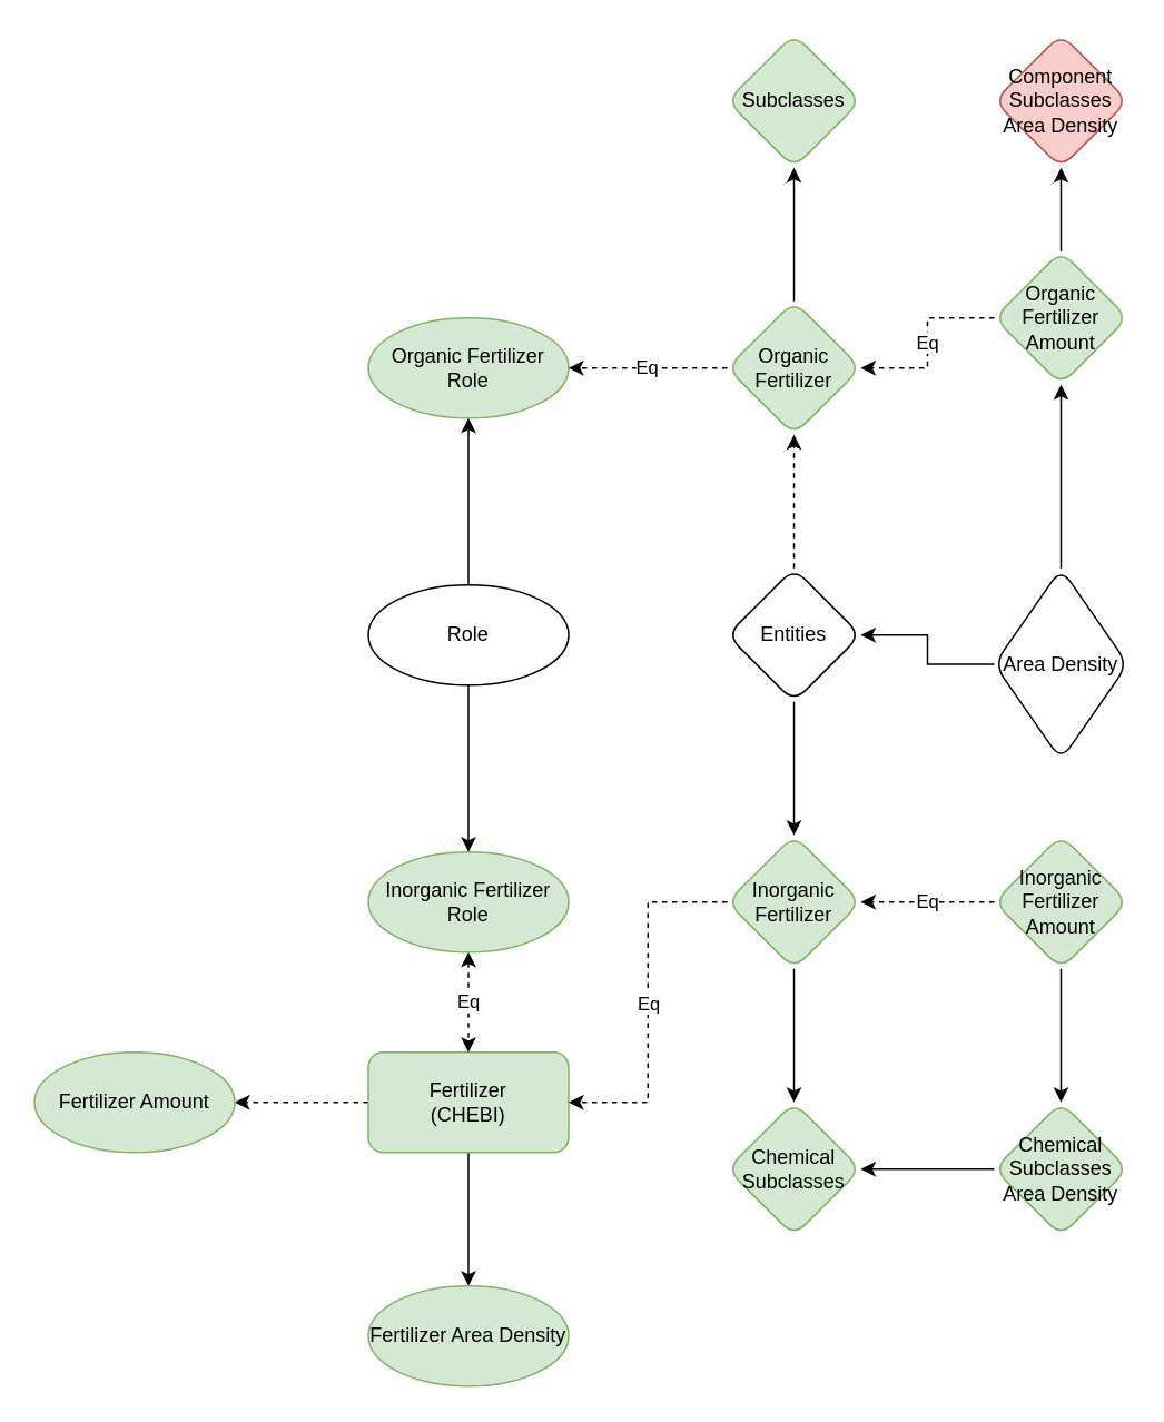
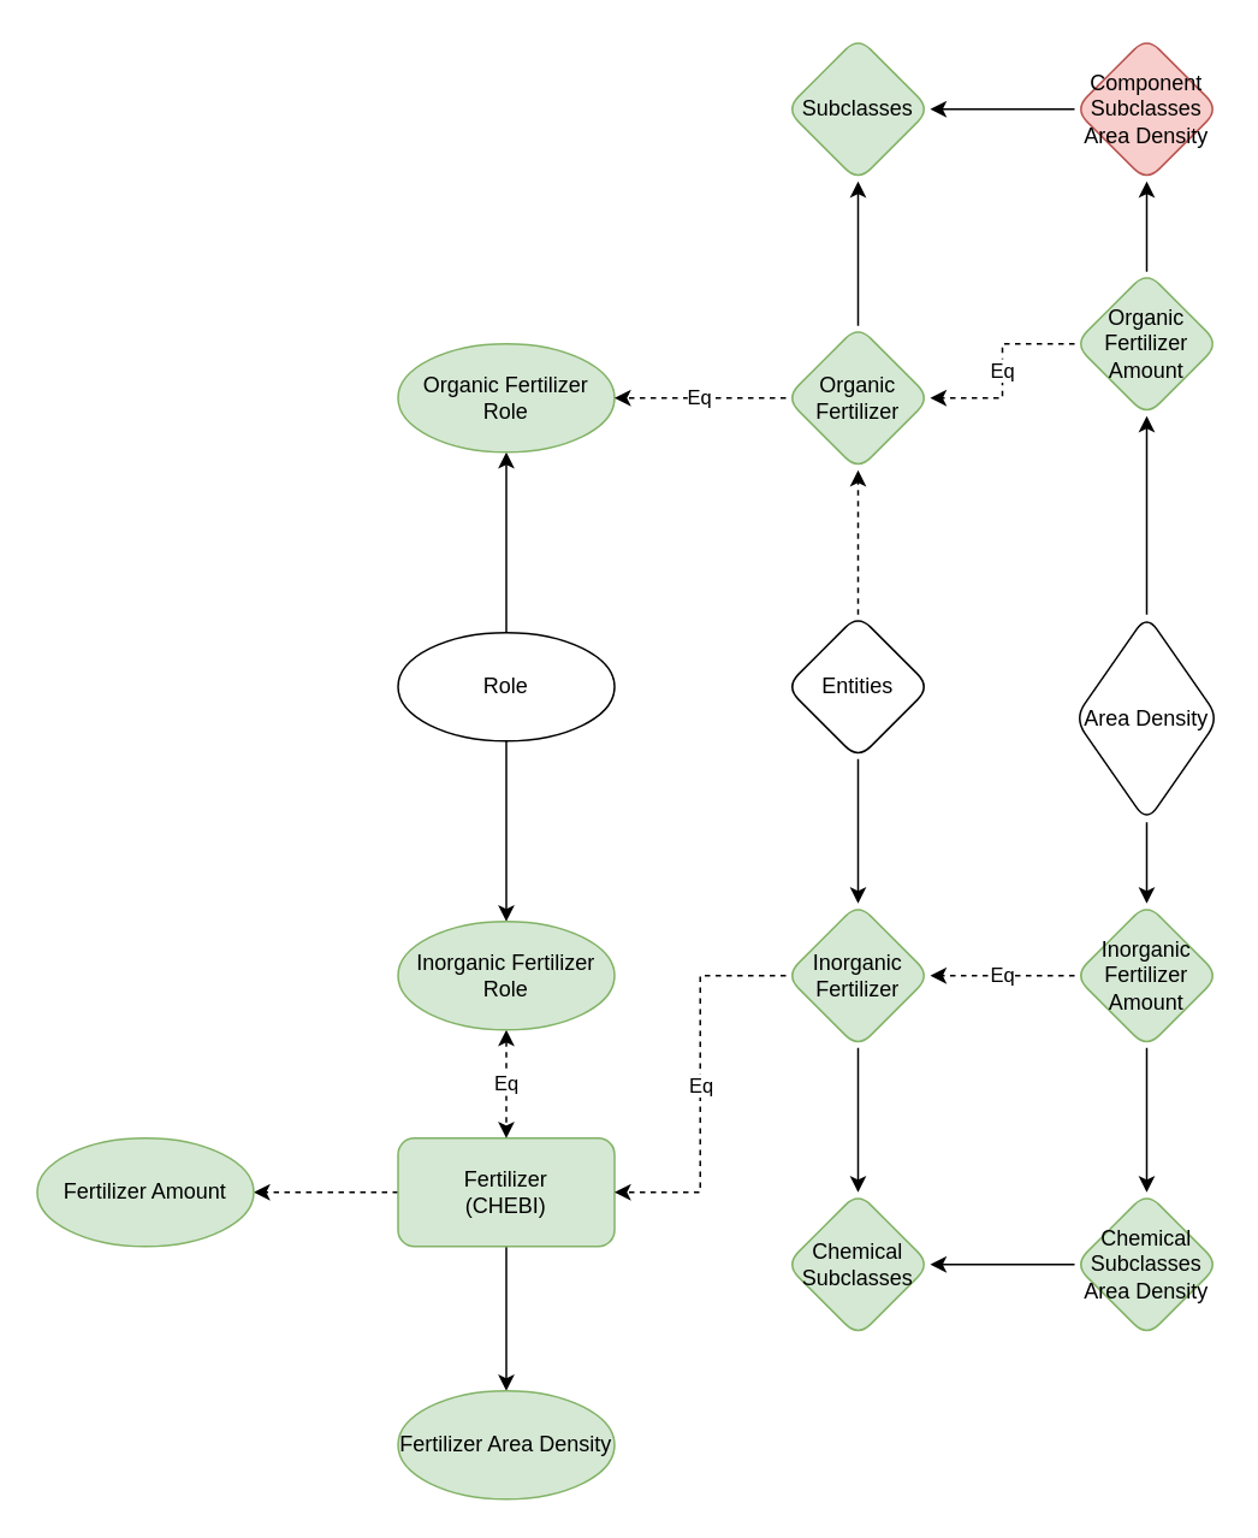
+ <mxCell id="29" value="" style="edgeStyle=orthogonalEdgeStyle;rounded=0;orthogonalLoop=1;jettySize=auto;html=1;" edge="1" parent="1" source="30" target="31"><mxGeometry relative="1" as="geometry" /></mxCell>
- <mxCell id="34" style="edgeStyle=orthogonalEdgeStyle;rounded=0;orthogonalLoop=1;jettySize=auto;html=1;" edge="1" parent="1" source="35" target="10"><mxGeometry relative="1" as="geometry" /></mxCell>
+ <mxCell id="34" style="edgeStyle=orthogonalEdgeStyle;rounded=0;orthogonalLoop=1;jettySize=auto;html=1;" edge="1" parent="1" source="35" target="23"><mxGeometry relative="1" as="geometry" /></mxCell>
